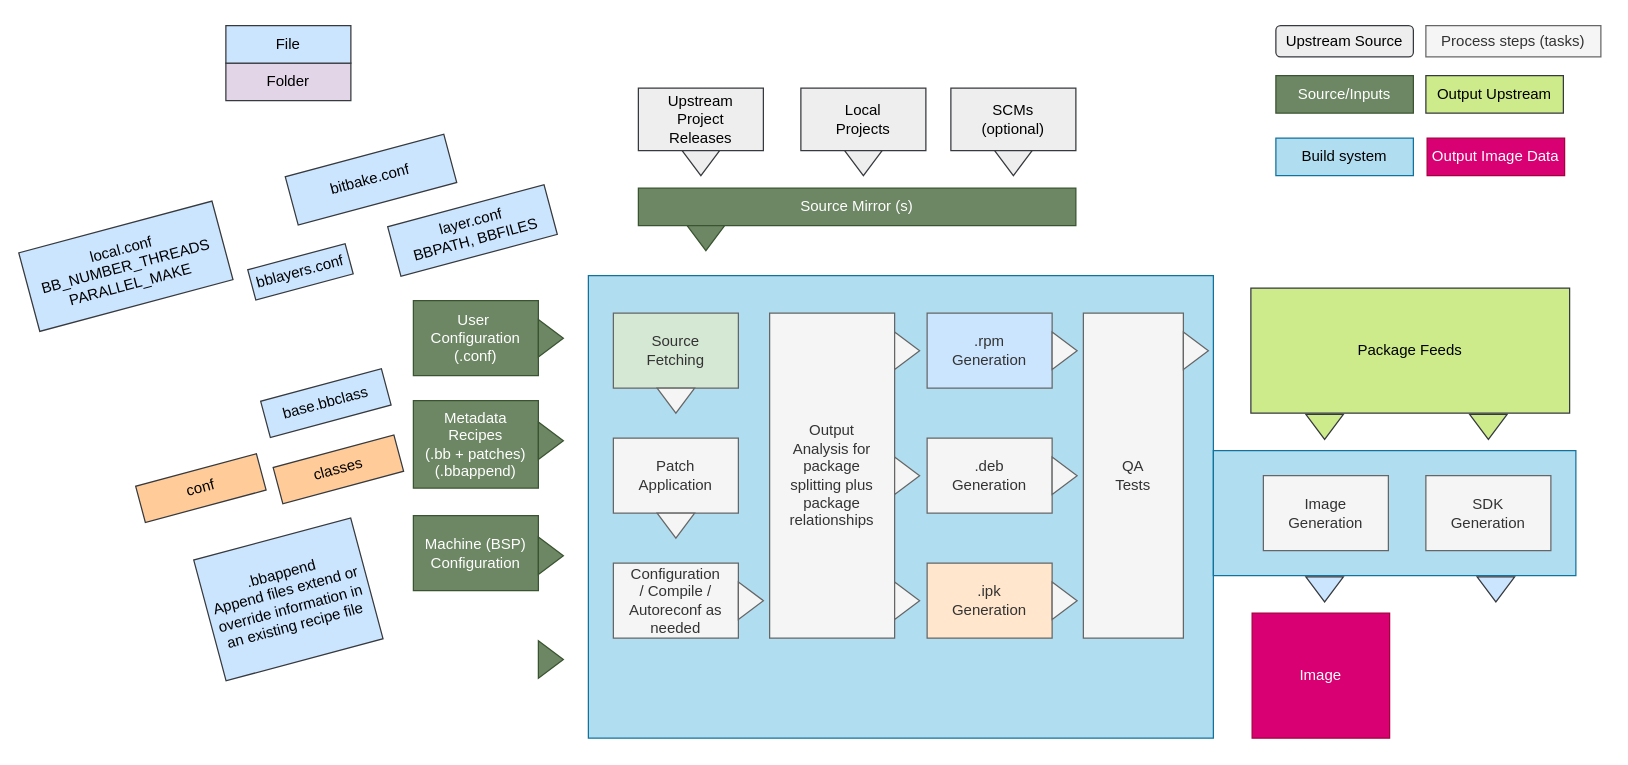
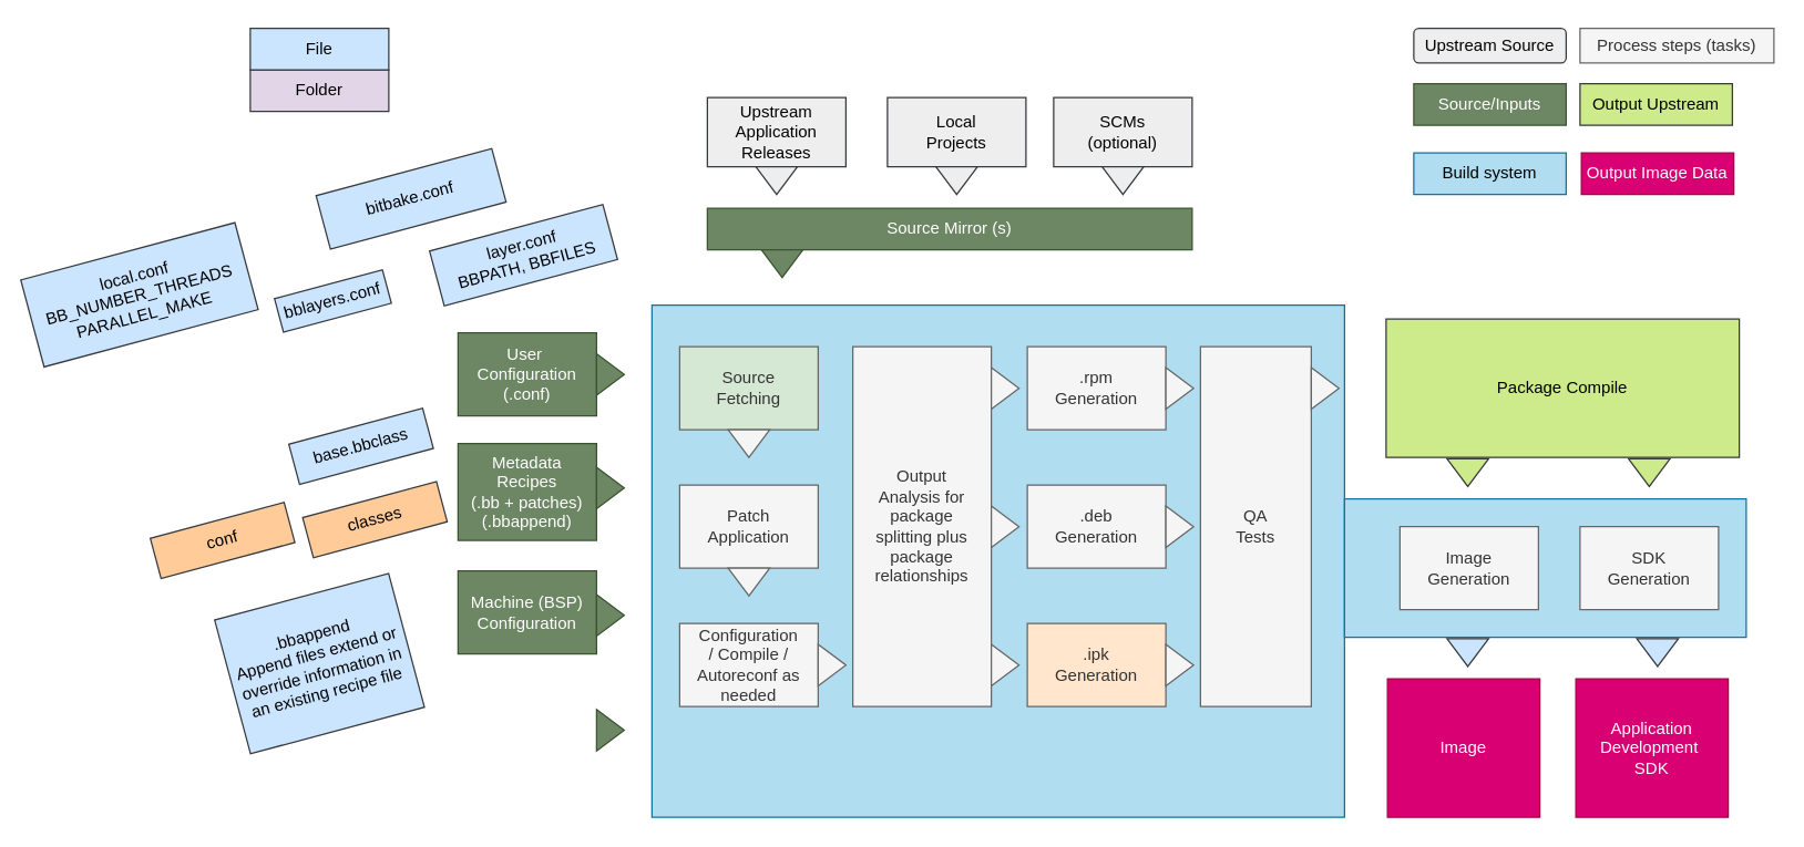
- <mxCell id="22" value="Upstream&lt;br&gt;Project&lt;br&gt;Releases" style="rounded=0;whiteSpace=wrap;html=1;fillColor=#eeeeee;strokeColor=#36393d;" parent="1" vertex="1"><mxGeometry x="510" y="70" width="100" height="50" as="geometry" /></mxCell>
+ <mxCell id="22" value="Upstream&lt;br&gt;Application&lt;br&gt;Releases" style="rounded=0;whiteSpace=wrap;html=1;fillColor=#eeeeee;strokeColor=#36393d;" parent="1" vertex="1"><mxGeometry x="510" y="70" width="100" height="50" as="geometry" /></mxCell>
- <mxCell id="10" value=".rpm&lt;br&gt;Generation" style="rounded=0;whiteSpace=wrap;html=1;fillColor=#cce5ff;strokeColor=#666666;fontColor=#333333;" parent="1" vertex="1"><mxGeometry x="741" y="250" width="100" height="60" as="geometry" /></mxCell>
+ <mxCell id="10" value=".rpm&lt;br&gt;Generation" style="rounded=0;whiteSpace=wrap;html=1;fillColor=#f5f5f5;strokeColor=#666666;fontColor=#333333;" parent="1" vertex="1"><mxGeometry x="741" y="250" width="100" height="60" as="geometry" /></mxCell>
- <mxCell id="19" value="Package Feeds" style="rounded=0;whiteSpace=wrap;html=1;fillColor=#cdeb8b;strokeColor=#36393d;" parent="1" vertex="1"><mxGeometry x="1000" y="230" width="255" height="100" as="geometry" /></mxCell>
+ <mxCell id="19" value="Package Compile" style="rounded=0;whiteSpace=wrap;html=1;fillColor=#cdeb8b;strokeColor=#36393d;" parent="1" vertex="1"><mxGeometry x="1000" y="230" width="255" height="100" as="geometry" /></mxCell>
+ <mxCell id="18" value="Application Development&amp;nbsp;&lt;br&gt;SDK" style="rounded=0;whiteSpace=wrap;html=1;fillColor=#d80073;strokeColor=#A50040;fontColor=#ffffff;" parent="1" vertex="1"><mxGeometry x="1137" y="490" width="110" height="100" as="geometry" /></mxCell>
